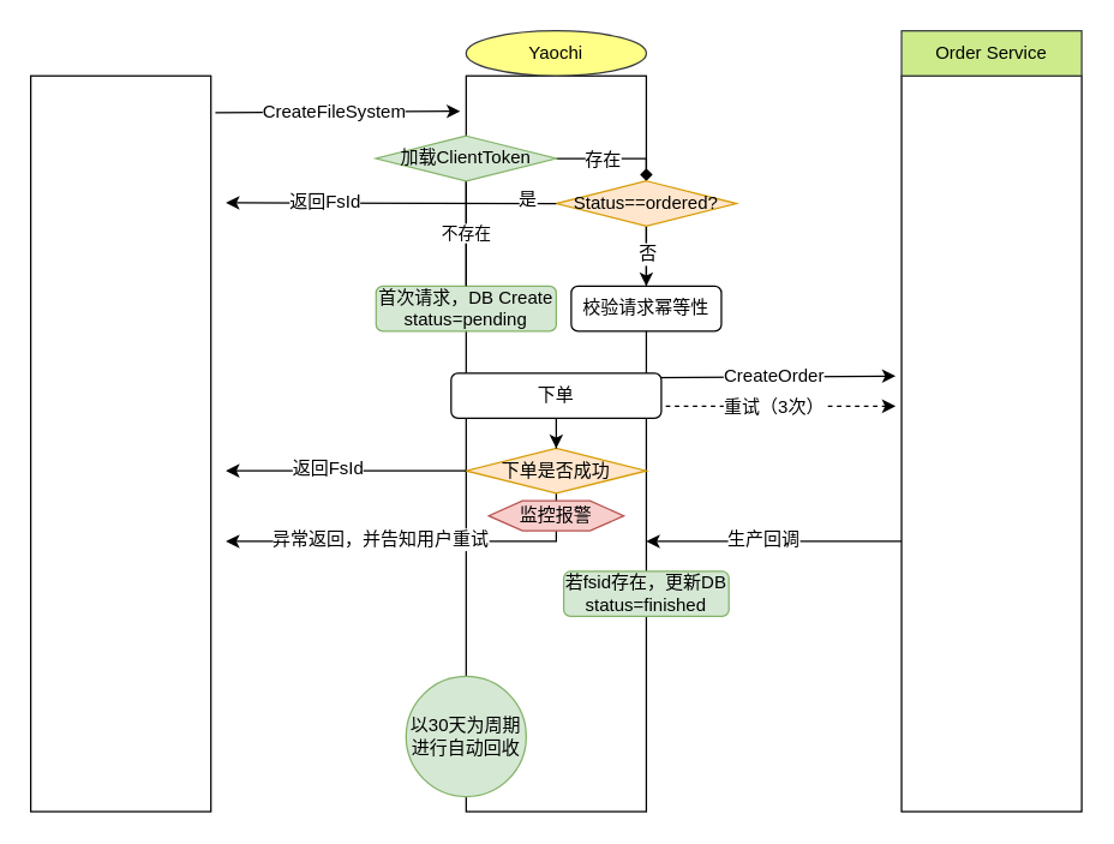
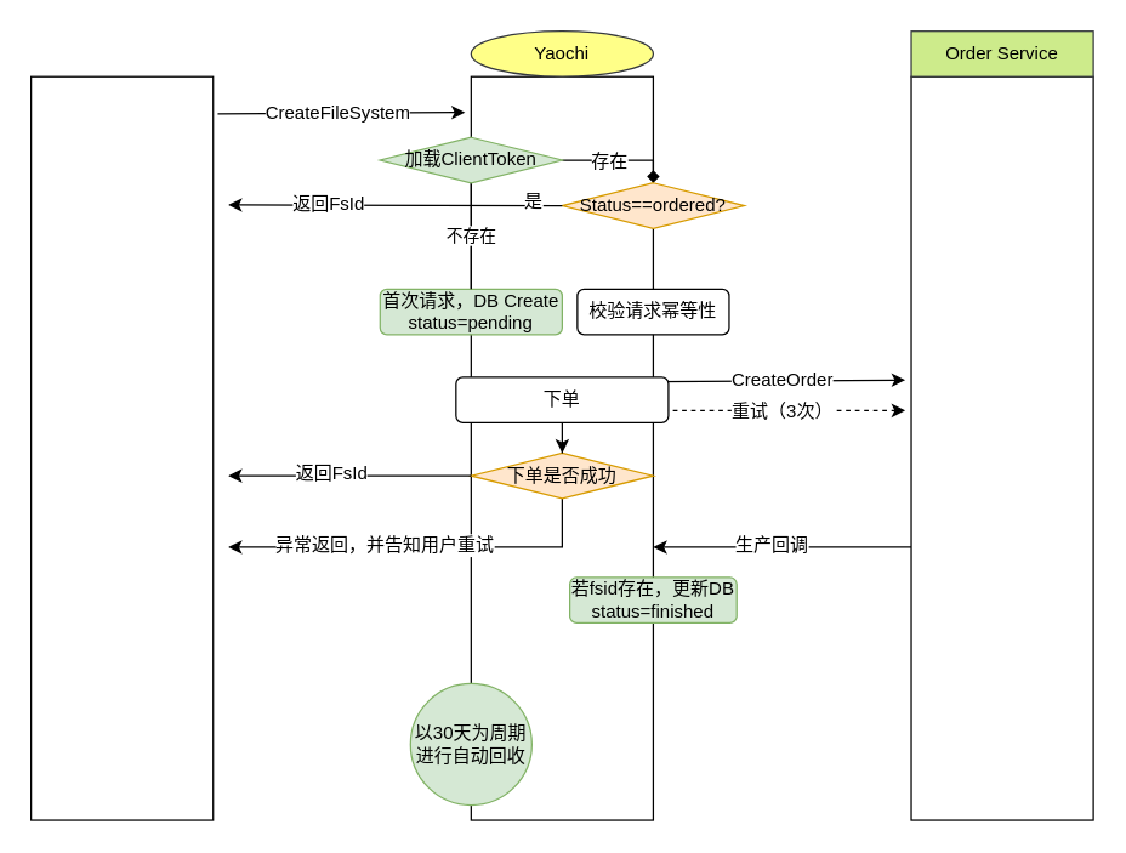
- <mxCell id="17" style="edgeStyle=orthogonalEdgeStyle;rounded=0;orthogonalLoop=1;jettySize=auto;html=1;exitX=0.5;exitY=1;exitDx=0;exitDy=0;entryX=0.5;entryY=0;entryDx=0;entryDy=0;" edge="1" parent="1" source="19" target="29"><mxGeometry relative="1" as="geometry" /></mxCell>
- <mxCell id="18" value="否" style="text;html=1;align=center;verticalAlign=middle;resizable=0;points=[];labelBackgroundColor=#ffffff;" vertex="1" connectable="0" parent="17"><mxGeometry x="-0.1" relative="1" as="geometry"><mxPoint as="offset" /></mxGeometry></mxCell>
- <mxCell id="38" value="监控报警" style="shape=hexagon;perimeter=hexagonPerimeter2;whiteSpace=wrap;html=1;fillColor=#f8cecc;strokeColor=#b85450;" vertex="1" parent="1"><mxGeometry x="325" y="333" width="90" height="20" as="geometry" /></mxCell>
